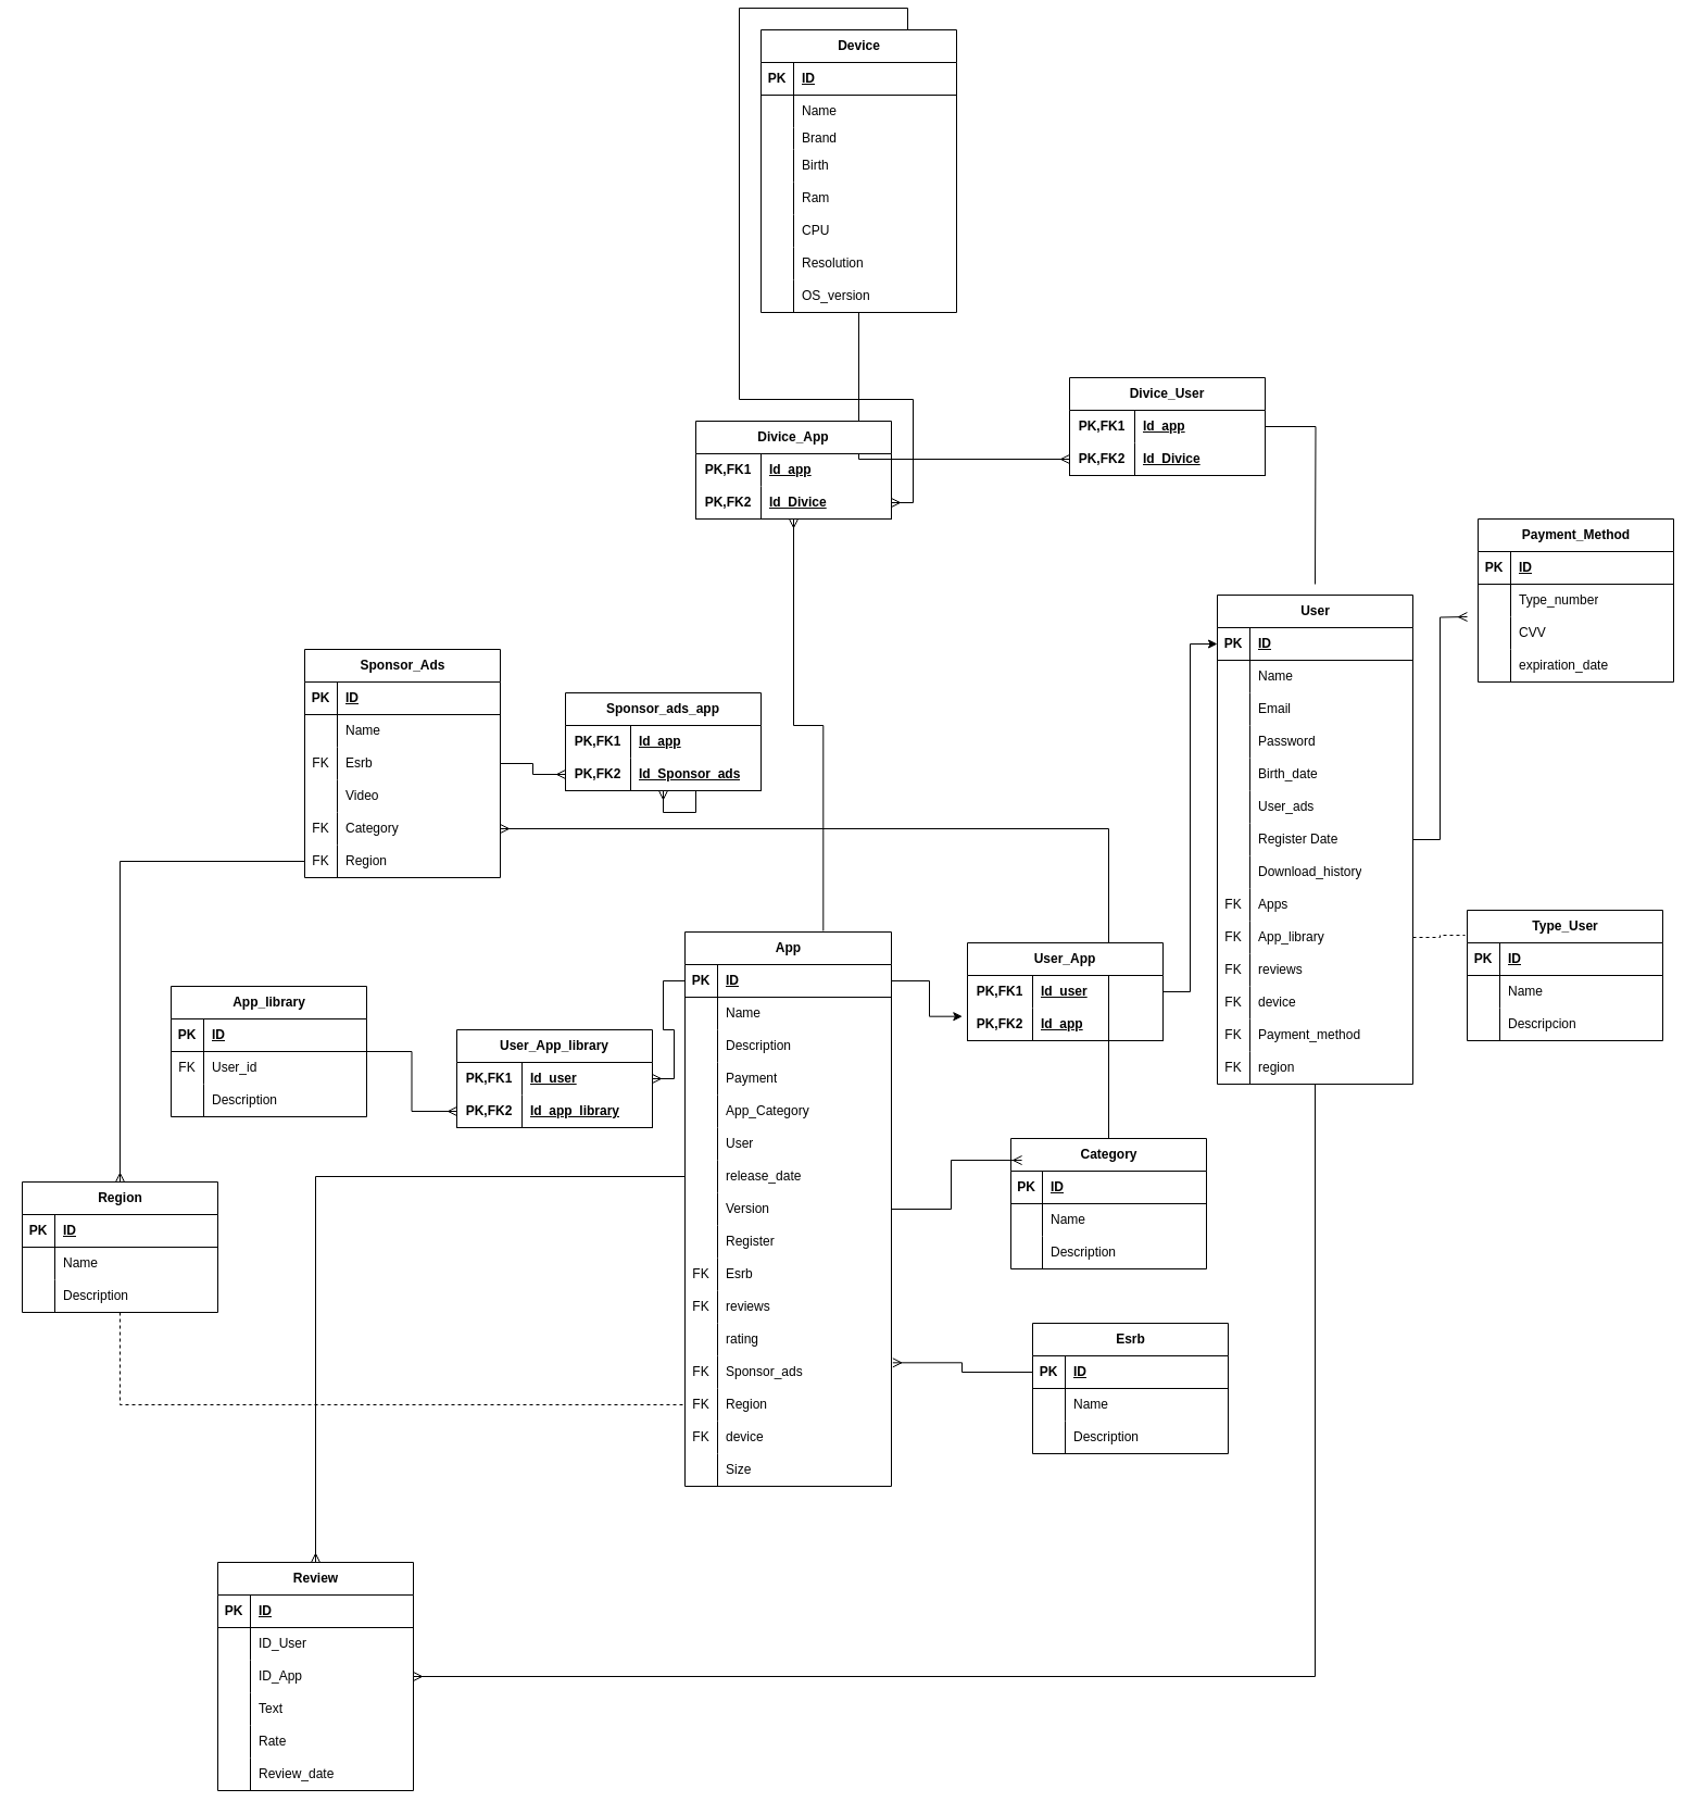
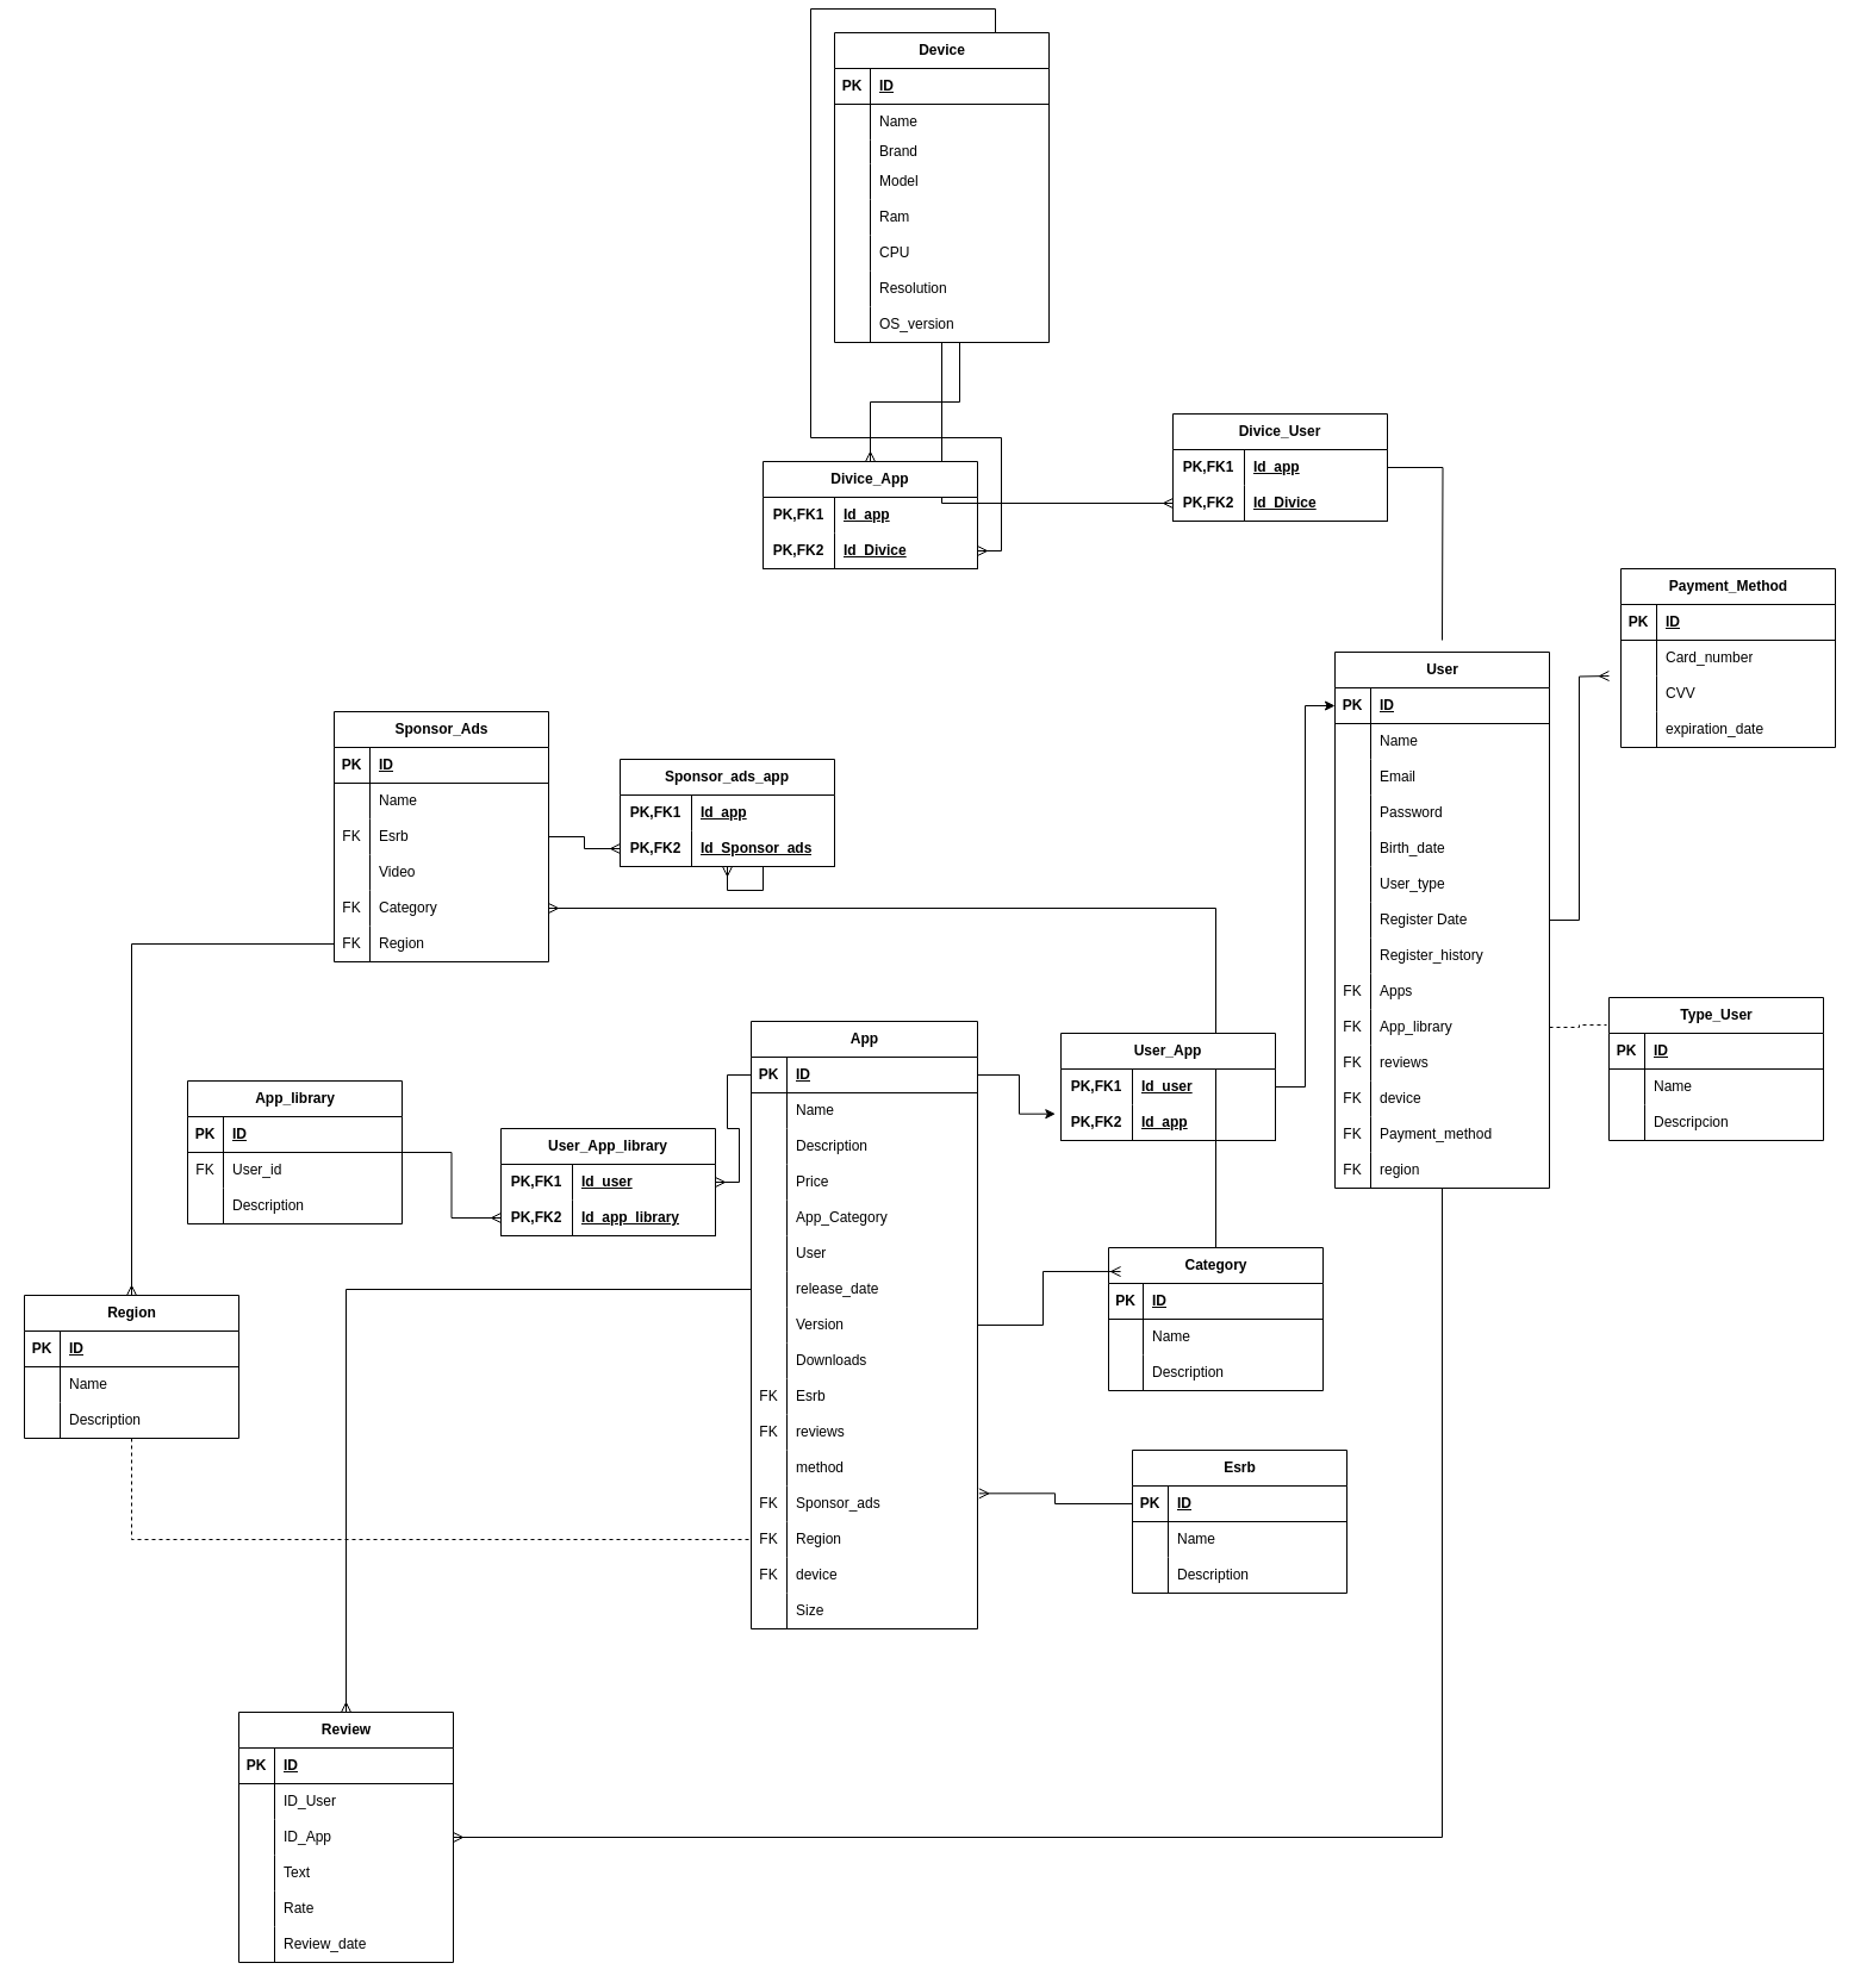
- <mxCell id="217" value="Birth" style="shape=partialRectangle;connectable=0;fillColor=none;top=0;left=0;bottom=0;right=0;align=left;spacingLeft=6;overflow=hidden;whiteSpace=wrap;html=1;" vertex="1" parent="215"><mxGeometry x="30" width="150" height="30" as="geometry"><mxRectangle width="150" height="30" as="alternateBounds" /></mxGeometry></mxCell>
+ <mxCell id="217" value="Model" style="shape=partialRectangle;connectable=0;fillColor=none;top=0;left=0;bottom=0;right=0;align=left;spacingLeft=6;overflow=hidden;whiteSpace=wrap;html=1;" vertex="1" parent="215"><mxGeometry x="30" width="150" height="30" as="geometry"><mxRectangle width="150" height="30" as="alternateBounds" /></mxGeometry></mxCell>
- <mxCell id="133" value="Type_number" style="shape=partialRectangle;connectable=0;fillColor=none;top=0;left=0;bottom=0;right=0;align=left;spacingLeft=6;overflow=hidden;whiteSpace=wrap;html=1;" parent="131" vertex="1"><mxGeometry x="30" width="150" height="30" as="geometry"><mxRectangle width="150" height="30" as="alternateBounds" /></mxGeometry></mxCell>
+ <mxCell id="133" value="Card_number" style="shape=partialRectangle;connectable=0;fillColor=none;top=0;left=0;bottom=0;right=0;align=left;spacingLeft=6;overflow=hidden;whiteSpace=wrap;html=1;" parent="131" vertex="1"><mxGeometry x="30" width="150" height="30" as="geometry"><mxRectangle width="150" height="30" as="alternateBounds" /></mxGeometry></mxCell>
- <mxCell id="264" style="edgeStyle=orthogonalEdgeStyle;rounded=0;orthogonalLoop=1;jettySize=auto;html=1;entryX=0.67;entryY=-0.002;entryDx=0;entryDy=0;entryPerimeter=0;endArrow=none;endFill=0;startArrow=ERmany;startFill=0;" edge="1" parent="1" source="257" target="2"><mxGeometry relative="1" as="geometry" /></mxCell>
+ <mxCell id="264" style="edgeStyle=orthogonalEdgeStyle;rounded=0;orthogonalLoop=1;jettySize=auto;html=1;endArrow=none;endFill=0;startArrow=ERmany;startFill=0;" edge="1" parent="1" source="257" target="229"><mxGeometry relative="1" as="geometry" /></mxCell>
- <mxCell id="71" value="User_ads" style="shape=partialRectangle;connectable=0;fillColor=none;top=0;left=0;bottom=0;right=0;align=left;spacingLeft=6;overflow=hidden;whiteSpace=wrap;html=1;" parent="69" vertex="1"><mxGeometry x="30" width="150" height="30" as="geometry"><mxRectangle width="150" height="30" as="alternateBounds" /></mxGeometry></mxCell>
+ <mxCell id="71" value="User_type" style="shape=partialRectangle;connectable=0;fillColor=none;top=0;left=0;bottom=0;right=0;align=left;spacingLeft=6;overflow=hidden;whiteSpace=wrap;html=1;" parent="69" vertex="1"><mxGeometry x="30" width="150" height="30" as="geometry"><mxRectangle width="150" height="30" as="alternateBounds" /></mxGeometry></mxCell>
- <mxCell id="77" value="Download_history" style="shape=partialRectangle;connectable=0;fillColor=none;top=0;left=0;bottom=0;right=0;align=left;spacingLeft=6;overflow=hidden;whiteSpace=wrap;html=1;" vertex="1" parent="75"><mxGeometry x="30" width="150" height="30" as="geometry"><mxRectangle width="150" height="30" as="alternateBounds" /></mxGeometry></mxCell>
+ <mxCell id="77" value="Register_history" style="shape=partialRectangle;connectable=0;fillColor=none;top=0;left=0;bottom=0;right=0;align=left;spacingLeft=6;overflow=hidden;whiteSpace=wrap;html=1;" vertex="1" parent="75"><mxGeometry x="30" width="150" height="30" as="geometry"><mxRectangle width="150" height="30" as="alternateBounds" /></mxGeometry></mxCell>
- <mxCell id="14" value="Payment" style="shape=partialRectangle;connectable=0;fillColor=none;top=0;left=0;bottom=0;right=0;align=left;spacingLeft=6;overflow=hidden;whiteSpace=wrap;html=1;" parent="12" vertex="1"><mxGeometry x="30" width="160" height="30" as="geometry"><mxRectangle width="160" height="30" as="alternateBounds" /></mxGeometry></mxCell>
+ <mxCell id="14" value="Price" style="shape=partialRectangle;connectable=0;fillColor=none;top=0;left=0;bottom=0;right=0;align=left;spacingLeft=6;overflow=hidden;whiteSpace=wrap;html=1;" parent="12" vertex="1"><mxGeometry x="30" width="160" height="30" as="geometry"><mxRectangle width="160" height="30" as="alternateBounds" /></mxGeometry></mxCell>
- <mxCell id="29" value="Register" style="shape=partialRectangle;connectable=0;fillColor=none;top=0;left=0;bottom=0;right=0;align=left;spacingLeft=6;overflow=hidden;whiteSpace=wrap;html=1;" parent="27" vertex="1"><mxGeometry x="30" width="160" height="30" as="geometry"><mxRectangle width="160" height="30" as="alternateBounds" /></mxGeometry></mxCell>
+ <mxCell id="29" value="Downloads" style="shape=partialRectangle;connectable=0;fillColor=none;top=0;left=0;bottom=0;right=0;align=left;spacingLeft=6;overflow=hidden;whiteSpace=wrap;html=1;" parent="27" vertex="1"><mxGeometry x="30" width="160" height="30" as="geometry"><mxRectangle width="160" height="30" as="alternateBounds" /></mxGeometry></mxCell>
- <mxCell id="38" value="rating" style="shape=partialRectangle;connectable=0;fillColor=none;top=0;left=0;bottom=0;right=0;align=left;spacingLeft=6;overflow=hidden;whiteSpace=wrap;html=1;" vertex="1" parent="36"><mxGeometry x="30" width="160" height="30" as="geometry"><mxRectangle width="160" height="30" as="alternateBounds" /></mxGeometry></mxCell>
+ <mxCell id="38" value="method" style="shape=partialRectangle;connectable=0;fillColor=none;top=0;left=0;bottom=0;right=0;align=left;spacingLeft=6;overflow=hidden;whiteSpace=wrap;html=1;" vertex="1" parent="36"><mxGeometry x="30" width="160" height="30" as="geometry"><mxRectangle width="160" height="30" as="alternateBounds" /></mxGeometry></mxCell>
